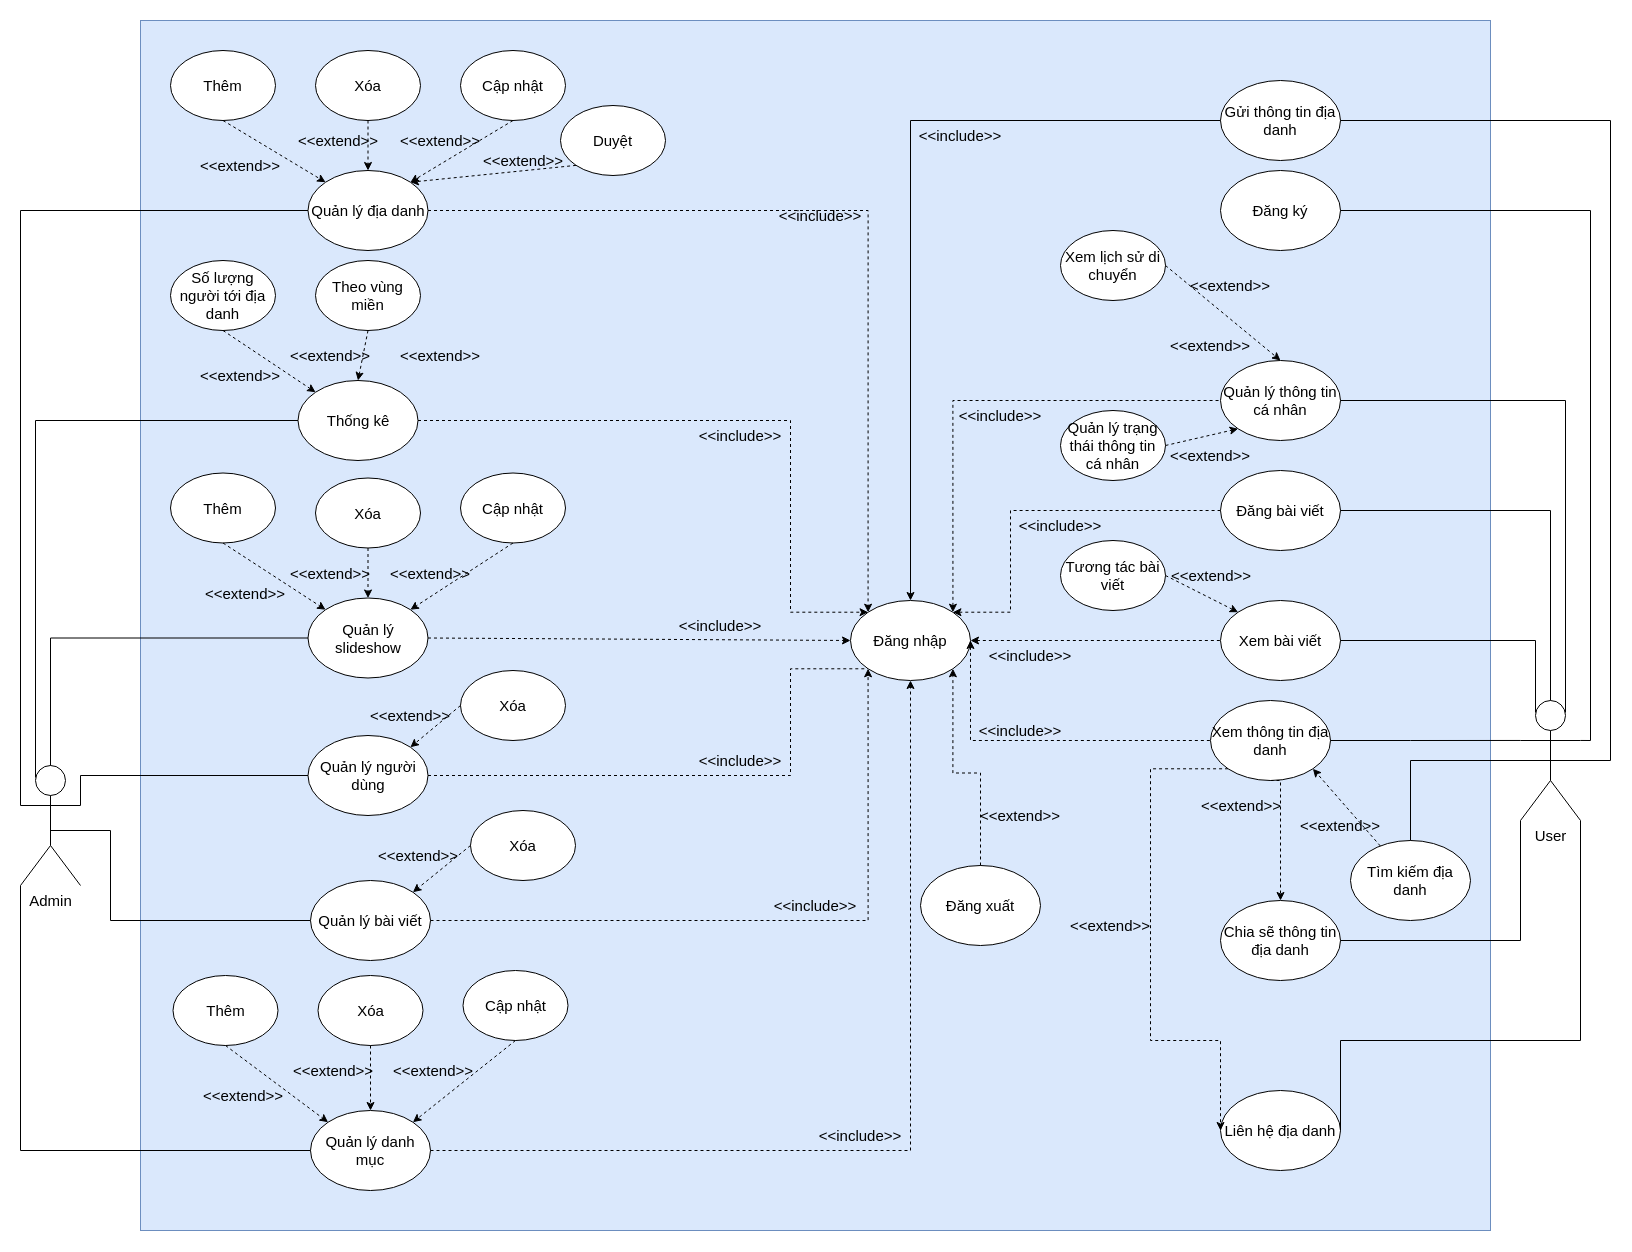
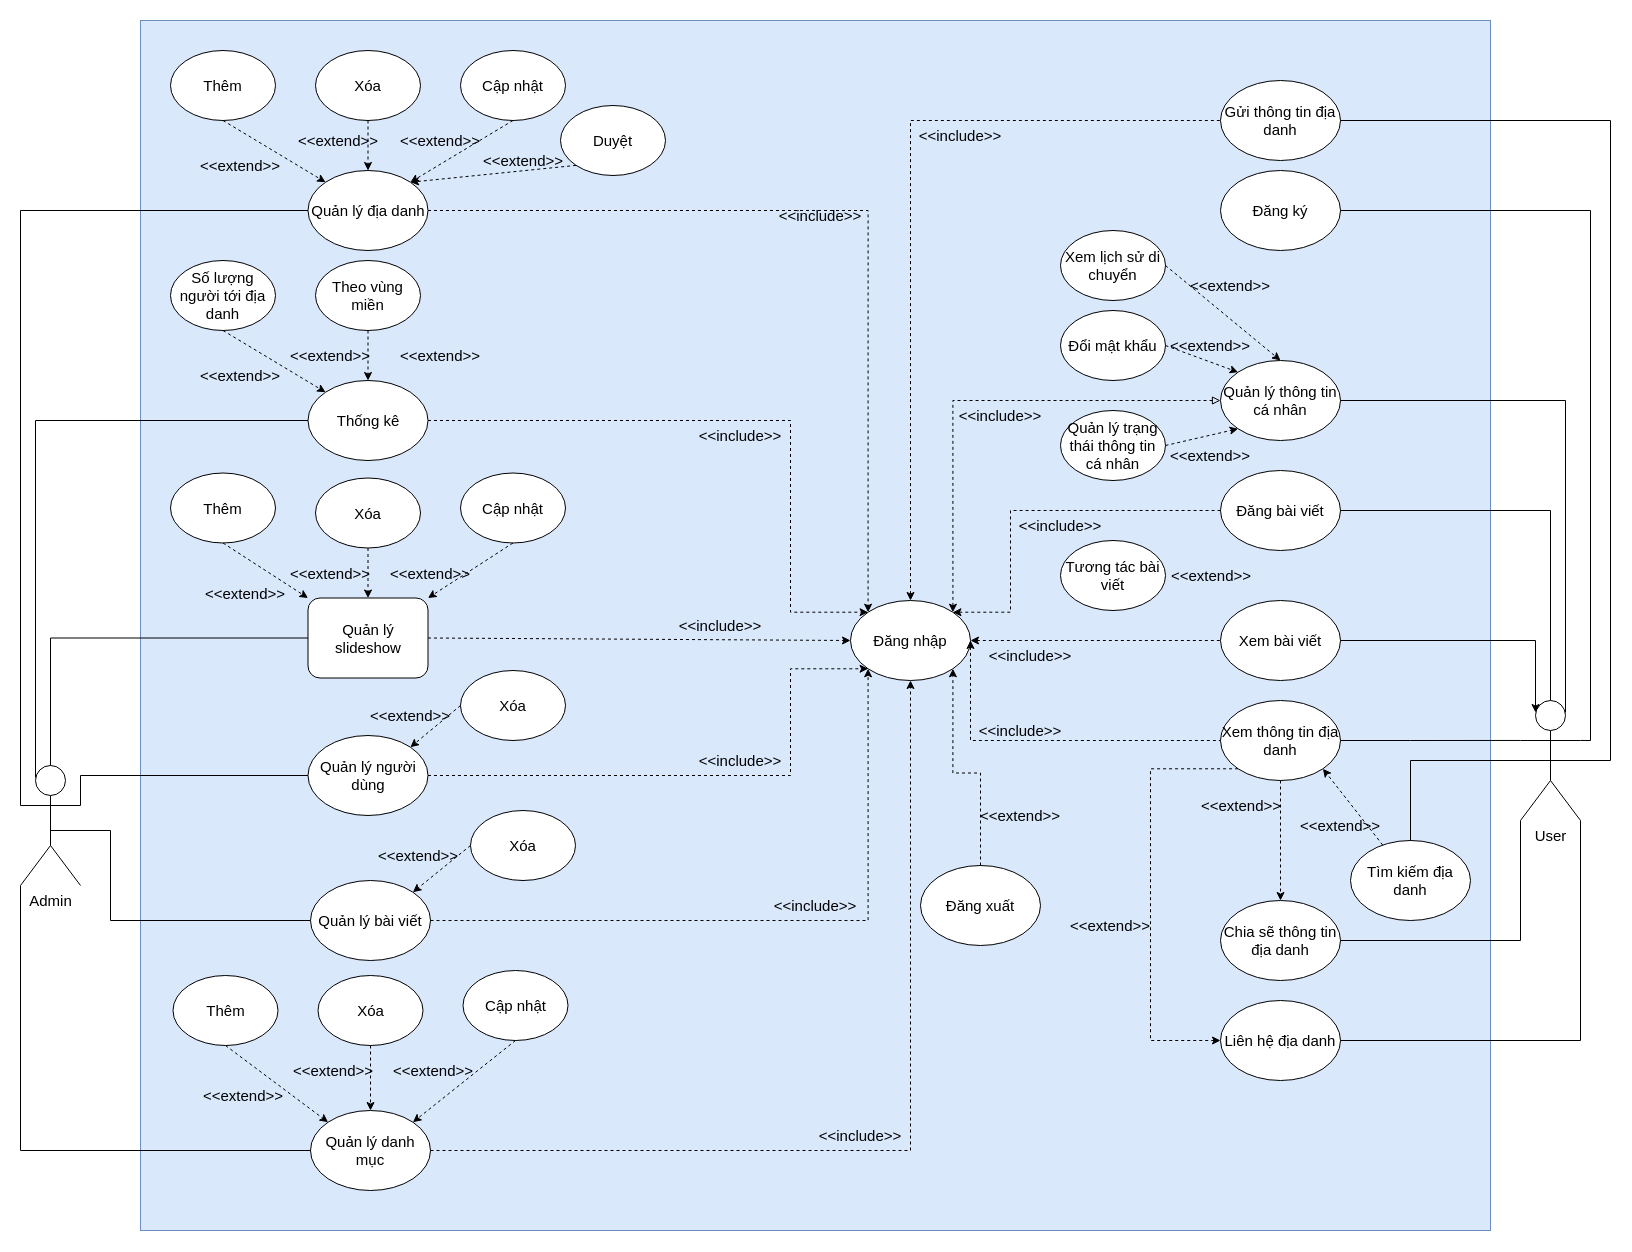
- <mxCell id="60" value="" style="endArrow=none;dashed=0;html=1;rounded=0;fontSize=15;entryX=0;entryY=0.5;entryDx=0;entryDy=0;endFill=0;edgeStyle=orthogonalEdgeStyle;exitX=0.5;exitY=0;exitDx=0;exitDy=0;elbow=vertical;startArrow=classic;startFill=1;" parent="1" source="6" target="58" edge="1"><mxGeometry width="50" height="50" relative="1" as="geometry"><mxPoint x="962.426" y="621.716" as="sourcePoint" /><mxPoint x="1230" y="410" as="targetPoint" /><Array as="points"><mxPoint x="910" y="120" /></Array></mxGeometry></mxCell>
+ <mxCell id="60" value="" style="endArrow=none;dashed=1;html=1;rounded=0;fontSize=15;entryX=0;entryY=0.5;entryDx=0;entryDy=0;endFill=0;edgeStyle=orthogonalEdgeStyle;exitX=0.5;exitY=0;exitDx=0;exitDy=0;elbow=vertical;startArrow=classic;startFill=1;" parent="1" source="6" target="58" edge="1"><mxGeometry width="50" height="50" relative="1" as="geometry"><mxPoint x="962.426" y="621.716" as="sourcePoint" /><mxPoint x="1230" y="410" as="targetPoint" /><Array as="points"><mxPoint x="910" y="120" /></Array></mxGeometry></mxCell>
+ <mxCell id="8" value="Đổi mật khẩu" style="ellipse;whiteSpace=wrap;html=1;fontSize=15;" parent="1" vertex="1"><mxGeometry x="1060" y="310" width="105" height="70" as="geometry" /></mxCell>
+ <mxCell id="15" value="" style="endArrow=classic;dashed=1;html=1;rounded=0;fontSize=15;entryX=0;entryY=0;entryDx=0;entryDy=0;exitX=1;exitY=0.5;exitDx=0;exitDy=0;endFill=1;" parent="1" source="8" target="7" edge="1"><mxGeometry width="50" height="50" relative="1" as="geometry"><mxPoint x="1290" y="170" as="sourcePoint" /><mxPoint x="1290" y="220" as="targetPoint" /></mxGeometry></mxCell>
- <mxCell id="26" value="" style="endArrow=none;dashed=1;html=1;rounded=0;fontSize=15;entryX=0;entryY=0.5;entryDx=0;entryDy=0;endFill=0;edgeStyle=orthogonalEdgeStyle;exitX=1;exitY=0;exitDx=0;exitDy=0;elbow=vertical;startArrow=classic;startFill=1;" parent="1" source="6" target="7" edge="1"><mxGeometry width="50" height="50" relative="1" as="geometry"><mxPoint x="890" y="640" as="sourcePoint" /><mxPoint x="1230" y="260" as="targetPoint" /><Array as="points"><mxPoint x="952" y="400" /></Array></mxGeometry></mxCell>
+ <mxCell id="26" value="" style="endArrow=block;dashed=1;html=1;rounded=0;fontSize=15;entryX=0;entryY=0.5;entryDx=0;entryDy=0;endFill=0;edgeStyle=orthogonalEdgeStyle;exitX=1;exitY=0;exitDx=0;exitDy=0;elbow=vertical;startArrow=classic;startFill=1;" parent="1" source="6" target="7" edge="1"><mxGeometry width="50" height="50" relative="1" as="geometry"><mxPoint x="890" y="640" as="sourcePoint" /><mxPoint x="1230" y="260" as="targetPoint" /><Array as="points"><mxPoint x="952" y="400" /></Array></mxGeometry></mxCell>
- <mxCell id="55" value="Thống kê" style="ellipse;whiteSpace=wrap;html=1;fontSize=15;" parent="1" vertex="1"><mxGeometry x="297.5" y="380" width="120" height="80" as="geometry" /></mxCell>
+ <mxCell id="55" value="Thống kê" style="ellipse;whiteSpace=wrap;html=1;fontSize=15;" parent="1" vertex="1"><mxGeometry x="307.5" y="380" width="120" height="80" as="geometry" /></mxCell>
- <mxCell id="22" value="" style="endArrow=classic;dashed=1;html=1;rounded=0;fontSize=15;entryX=0;entryY=0;entryDx=0;entryDy=0;exitX=1;exitY=0.5;exitDx=0;exitDy=0;endFill=1;" parent="1" source="18" target="19" edge="1"><mxGeometry width="50" height="50" relative="1" as="geometry"><mxPoint x="1175" y="415" as="sourcePoint" /><mxPoint x="1247.574" y="408.284" as="targetPoint" /></mxGeometry></mxCell>
- <mxCell id="76" value="Quản lý slideshow" style="ellipse;whiteSpace=wrap;html=1;fontSize=15;" parent="1" vertex="1"><mxGeometry x="307.5" y="597.5" width="120" height="80" as="geometry" /></mxCell>
+ <mxCell id="76" value="Quản lý slideshow" style="whiteSpace=wrap;html=1;fontSize=15;rounded=1;" parent="1" vertex="1"><mxGeometry x="307.5" y="597.5" width="120" height="80" as="geometry" /></mxCell>
- <mxCell id="112" value="" style="endArrow=none;dashed=1;html=1;rounded=0;fontSize=15;exitX=1;exitY=0.5;exitDx=0;exitDy=0;endFill=1;entryX=0;entryY=1;entryDx=0;entryDy=0;edgeStyle=orthogonalEdgeStyle;" edge="1" parent="1" source="100" target="6"><mxGeometry width="50" height="50" relative="1" as="geometry"><mxPoint x="200" y="780" as="sourcePoint" /><mxPoint x="882.5" y="782.5" as="targetPoint" /><Array as="points"><mxPoint x="790" y="775" /><mxPoint x="790" y="668" /></Array></mxGeometry></mxCell>
+ <mxCell id="112" value="" style="endArrow=classic;dashed=1;html=1;rounded=0;fontSize=15;exitX=1;exitY=0.5;exitDx=0;exitDy=0;endFill=1;entryX=0;entryY=1;entryDx=0;entryDy=0;edgeStyle=orthogonalEdgeStyle;" edge="1" parent="1" source="100" target="6"><mxGeometry width="50" height="50" relative="1" as="geometry"><mxPoint x="200" y="780" as="sourcePoint" /><mxPoint x="882.5" y="782.5" as="targetPoint" /><Array as="points"><mxPoint x="790" y="775" /><mxPoint x="790" y="668" /></Array></mxGeometry></mxCell>
- <mxCell id="32" value="" style="endArrow=none;html=1;rounded=0;fontSize=15;entryX=0.25;entryY=0.1;entryDx=0;entryDy=0;exitX=1;exitY=0.5;exitDx=0;exitDy=0;edgeStyle=orthogonalEdgeStyle;entryPerimeter=0;" parent="1" source="19" target="4" edge="1"><mxGeometry width="50" height="50" relative="1" as="geometry"><mxPoint x="1290" y="520" as="sourcePoint" /><mxPoint x="1560" y="640" as="targetPoint" /><Array as="points"><mxPoint x="1535" y="640" /></Array></mxGeometry></mxCell>
+ <mxCell id="32" value="" style="endArrow=classic;html=1;rounded=0;fontSize=15;entryX=0.25;entryY=0.1;entryDx=0;entryDy=0;exitX=1;exitY=0.5;exitDx=0;exitDy=0;edgeStyle=orthogonalEdgeStyle;entryPerimeter=0;" parent="1" source="19" target="4" edge="1"><mxGeometry width="50" height="50" relative="1" as="geometry"><mxPoint x="1290" y="520" as="sourcePoint" /><mxPoint x="1560" y="640" as="targetPoint" /><Array as="points"><mxPoint x="1535" y="640" /></Array></mxGeometry></mxCell>
- <mxCell id="20" value="Xem thông tin địa danh" style="ellipse;whiteSpace=wrap;html=1;fontSize=15;" parent="1" vertex="1"><mxGeometry x="1210" y="700" width="120" height="80" as="geometry" /></mxCell>
+ <mxCell id="20" value="Xem thông tin địa danh" style="ellipse;whiteSpace=wrap;html=1;fontSize=15;" parent="1" vertex="1"><mxGeometry x="1220" y="700" width="120" height="80" as="geometry" /></mxCell>
- <mxCell id="24" value="Liên hệ địa danh" style="ellipse;whiteSpace=wrap;html=1;fontSize=15;" parent="1" vertex="1"><mxGeometry x="1220" y="1090" width="120" height="80" as="geometry" /></mxCell>
+ <mxCell id="24" value="Liên hệ địa danh" style="ellipse;whiteSpace=wrap;html=1;fontSize=15;" parent="1" vertex="1"><mxGeometry x="1220" y="1000" width="120" height="80" as="geometry" /></mxCell>
